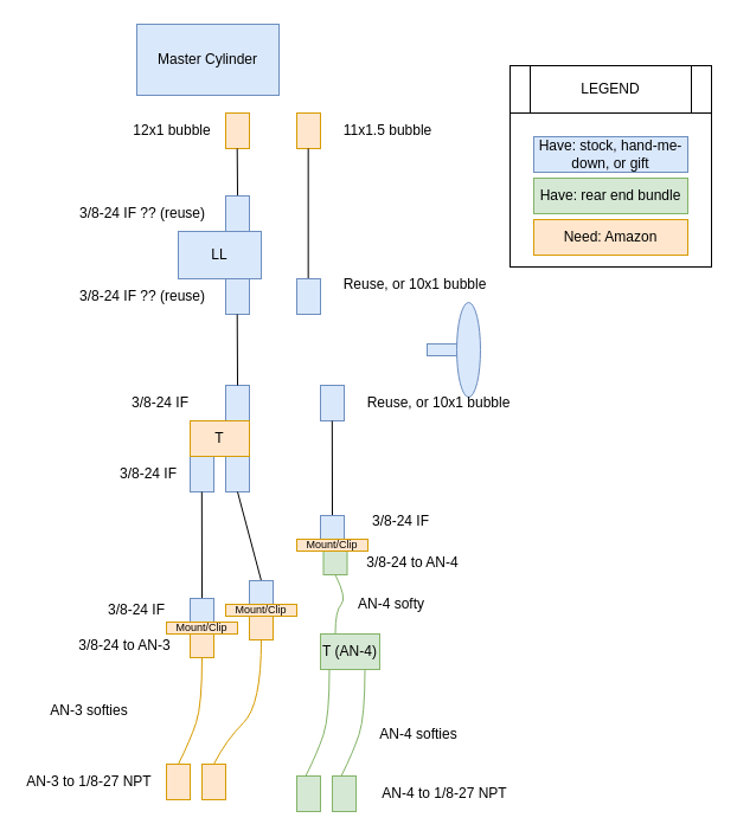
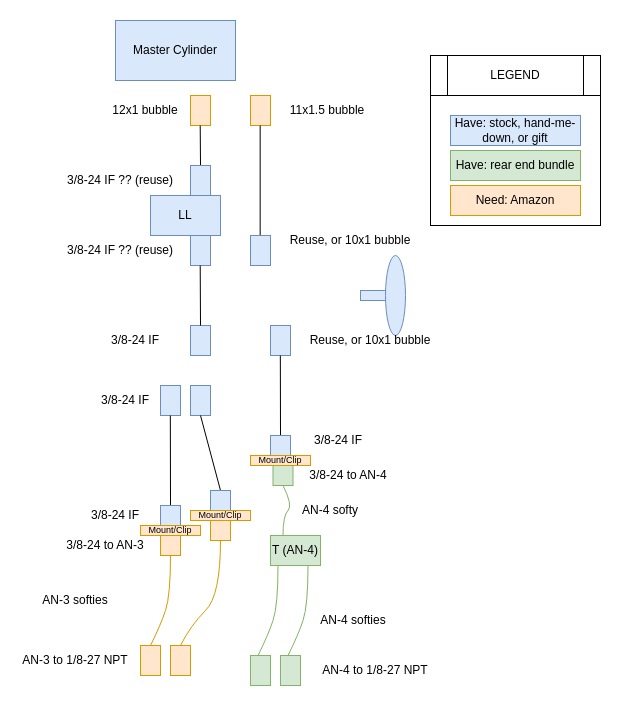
- <mxCell id="29" value="T" style="rounded=0;whiteSpace=wrap;html=1;fillColor=#ffe6cc;strokeColor=#d79b00;" parent="1" vertex="1"><mxGeometry x="160" y="355" width="50" height="30" as="geometry" /></mxCell>
